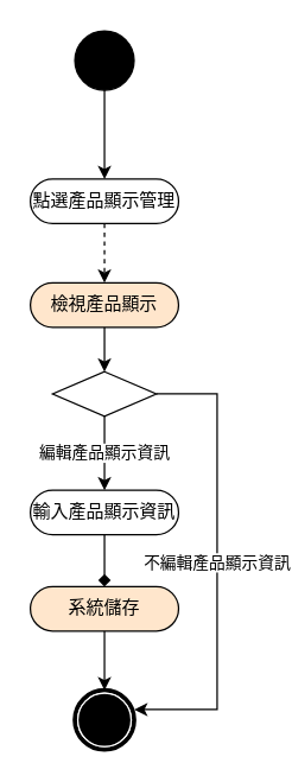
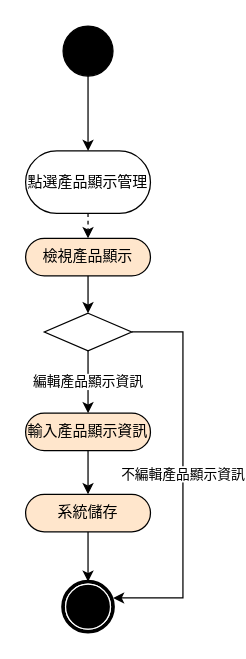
- <mxCell id="4" value="點選產品顯示管理" style="rounded=1;whiteSpace=wrap;html=1;shadow=0;comic=0;labelBackgroundColor=none;strokeWidth=1;fontFamily=Verdana;fontSize=12;align=center;arcSize=50;" vertex="1" parent="1"><mxGeometry x="20" y="120" width="100" height="30" as="geometry" /></mxCell>
+ <mxCell id="4" value="點選產品顯示管理" style="rounded=1;whiteSpace=wrap;html=1;shadow=0;comic=0;labelBackgroundColor=none;strokeWidth=1;fontFamily=Verdana;fontSize=12;align=center;arcSize=50;" vertex="1" parent="1"><mxGeometry x="20" y="120" width="100" height="50" as="geometry" /></mxCell>
- <mxCell id="15" value="輸入產品顯示資訊" style="rounded=1;whiteSpace=wrap;html=1;shadow=0;comic=0;labelBackgroundColor=none;strokeWidth=1;fontFamily=Verdana;fontSize=12;align=center;arcSize=50;" vertex="1" parent="1"><mxGeometry x="20" y="330" width="100" height="30" as="geometry" /></mxCell>
+ <mxCell id="15" value="輸入產品顯示資訊" style="rounded=1;whiteSpace=wrap;html=1;shadow=0;comic=0;labelBackgroundColor=none;strokeWidth=1;fontFamily=Verdana;fontSize=12;align=center;arcSize=50;fillColor=#ffe6cc;" vertex="1" parent="1"><mxGeometry x="20" y="330" width="100" height="30" as="geometry" /></mxCell>
- <mxCell id="14" style="edgeStyle=orthogonalEdgeStyle;rounded=0;orthogonalLoop=1;jettySize=auto;html=1;entryX=0.5;entryY=0;entryDx=0;entryDy=0;endArrow=diamond;" edge="1" parent="1" source="15" target="11"><mxGeometry relative="1" as="geometry" /></mxCell>
+ <mxCell id="14" style="edgeStyle=orthogonalEdgeStyle;rounded=0;orthogonalLoop=1;jettySize=auto;html=1;entryX=0.5;entryY=0;entryDx=0;entryDy=0;" edge="1" parent="1" source="15" target="11"><mxGeometry relative="1" as="geometry" /></mxCell>
